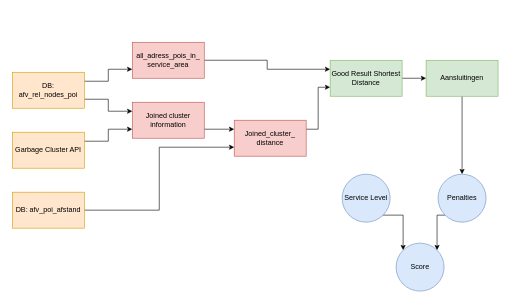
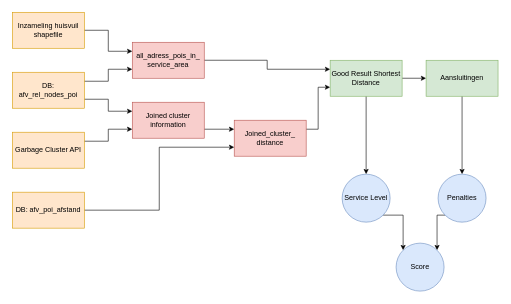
+ <mxCell id="10" value="Inzameling huisvuil shapefile" style="rounded=0;whiteSpace=wrap;html=1;fillColor=#ffe6cc;strokeColor=#d79b00;" vertex="1" parent="1"><mxGeometry x="20" y="20" width="120" height="60" as="geometry" /></mxCell>
+ <mxCell id="9" style="edgeStyle=orthogonalEdgeStyle;rounded=0;orthogonalLoop=1;jettySize=auto;html=1;exitX=1;exitY=0.5;exitDx=0;exitDy=0;entryX=0;entryY=0.25;entryDx=0;entryDy=0;" edge="1" parent="1" source="10" target="12"><mxGeometry relative="1" as="geometry" /></mxCell>
+ <mxCell id="18" style="edgeStyle=orthogonalEdgeStyle;rounded=0;orthogonalLoop=1;jettySize=auto;html=1;entryX=0.5;entryY=0;entryDx=0;entryDy=0;" edge="1" parent="1" source="19" target="23"><mxGeometry relative="1" as="geometry" /></mxCell>
